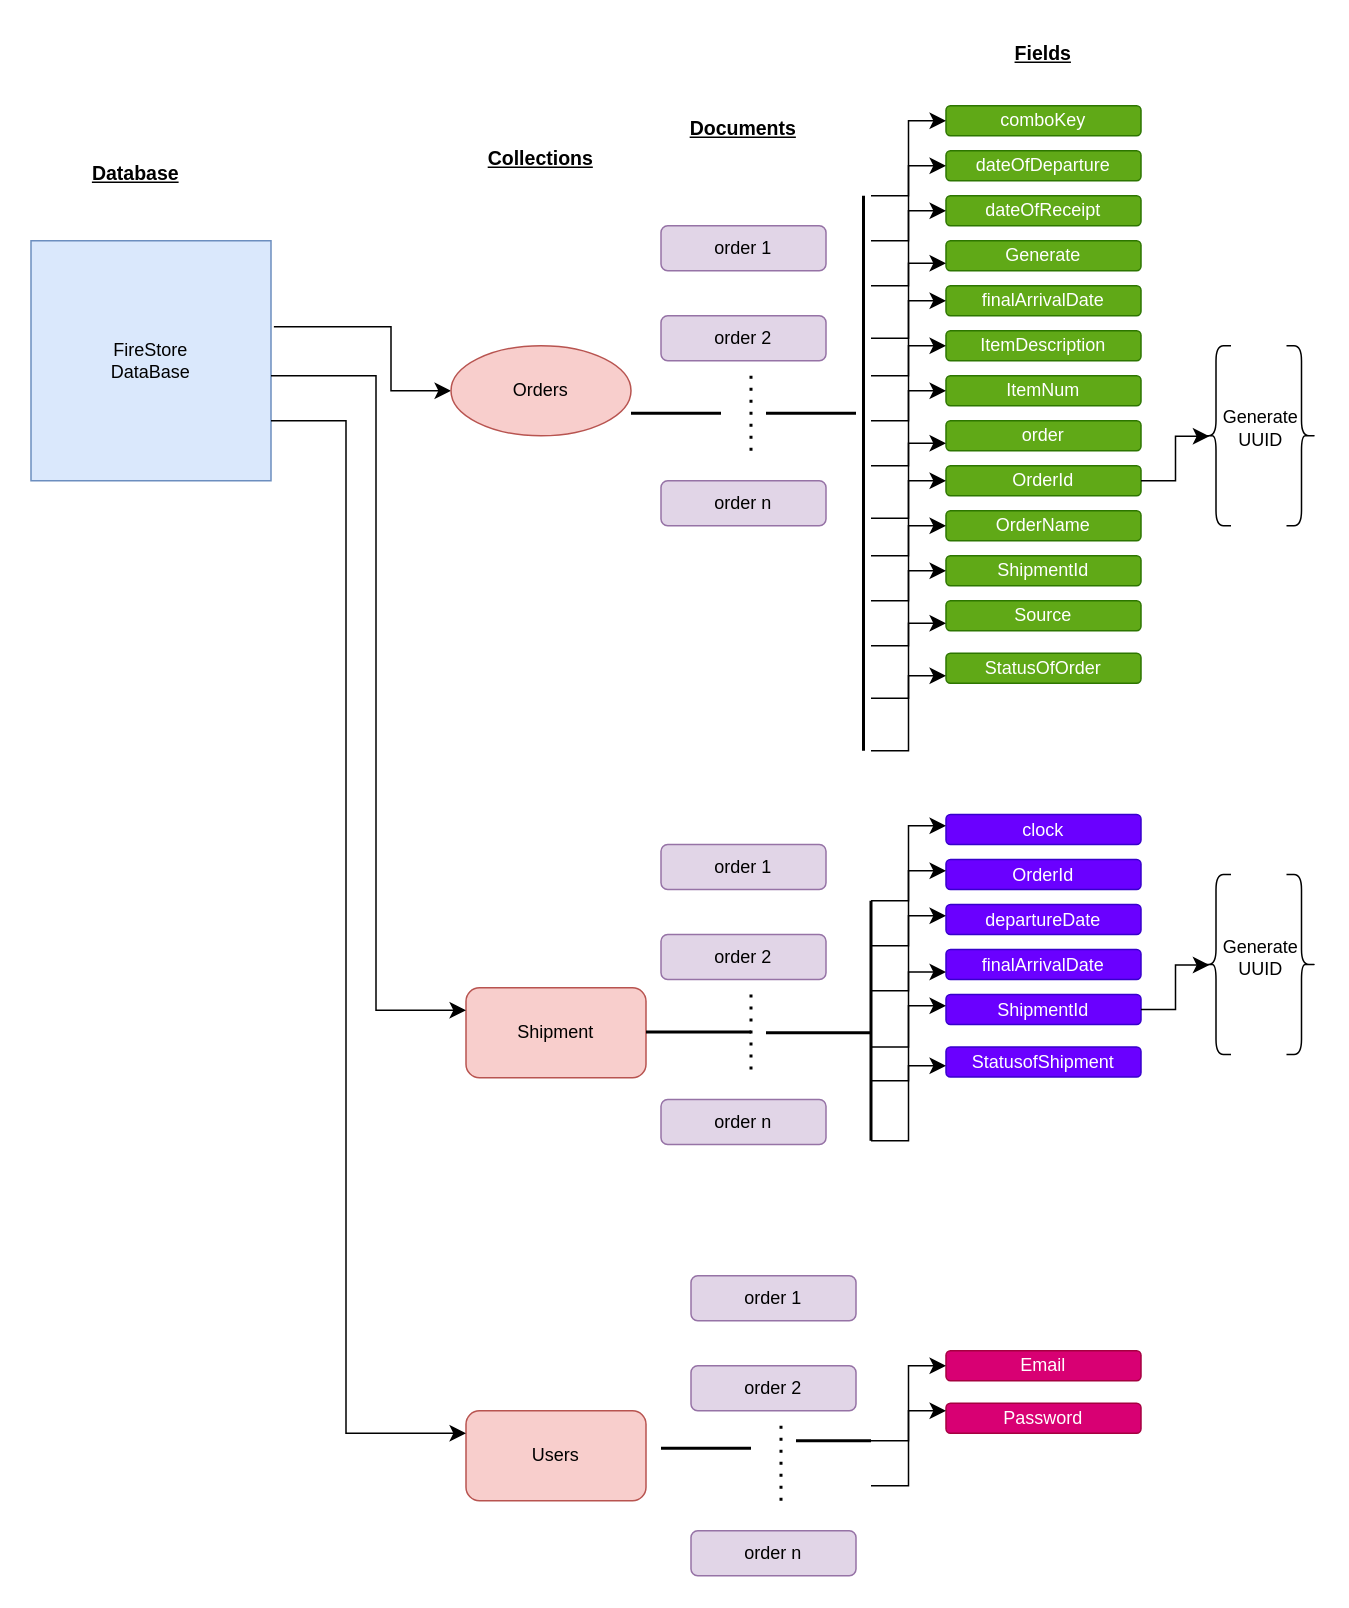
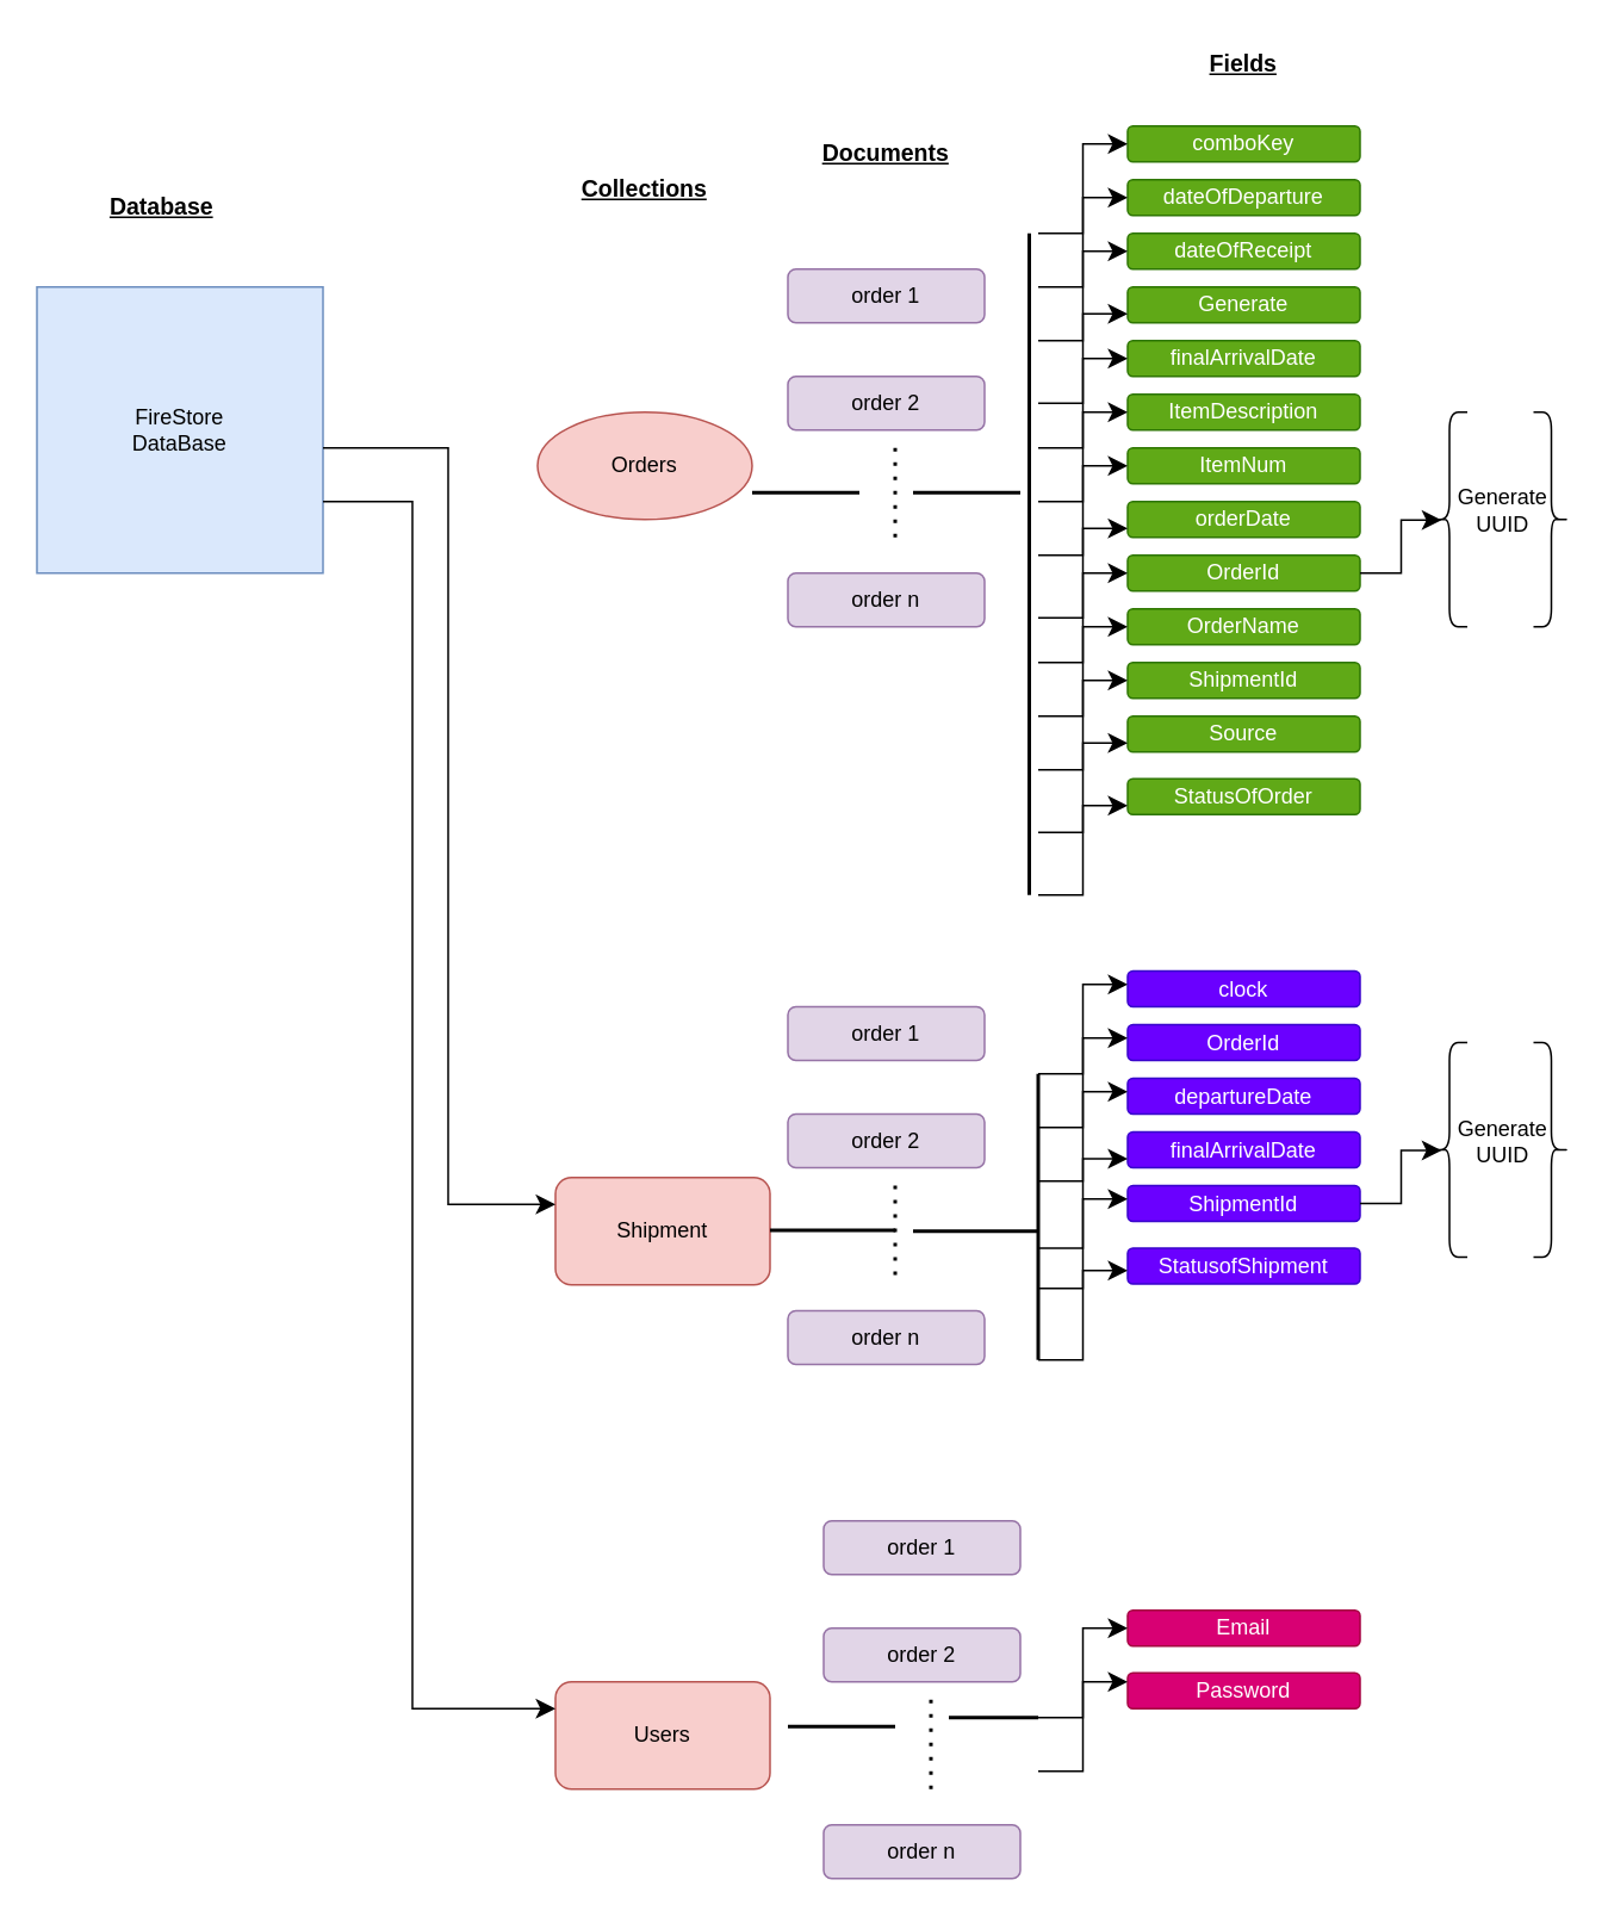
- <mxCell id="4" value="" style="edgeStyle=elbowEdgeStyle;elbow=horizontal;endArrow=classic;html=1;curved=0;rounded=0;endSize=8;startSize=8;exitX=1.012;exitY=0.358;exitDx=0;exitDy=0;exitPerimeter=0;entryX=0;entryY=0.5;entryDx=0;entryDy=0;" edge="1" parent="1" source="2" target="5"><mxGeometry width="50" height="50" relative="1" as="geometry"><mxPoint x="190" y="220" as="sourcePoint" /><mxPoint x="310" y="160" as="targetPoint" /><Array as="points"><mxPoint x="260" y="240" /></Array></mxGeometry></mxCell>
- <mxCell id="29" value="order" style="rounded=1;whiteSpace=wrap;html=1;fillColor=#60a917;fontColor=#ffffff;strokeColor=#2D7600;" vertex="1" parent="1"><mxGeometry x="630" y="280" width="130" height="20" as="geometry" /></mxCell>
+ <mxCell id="29" value="orderDate" style="rounded=1;whiteSpace=wrap;html=1;fillColor=#60a917;fontColor=#ffffff;strokeColor=#2D7600;" vertex="1" parent="1"><mxGeometry x="630" y="280" width="130" height="20" as="geometry" /></mxCell>
